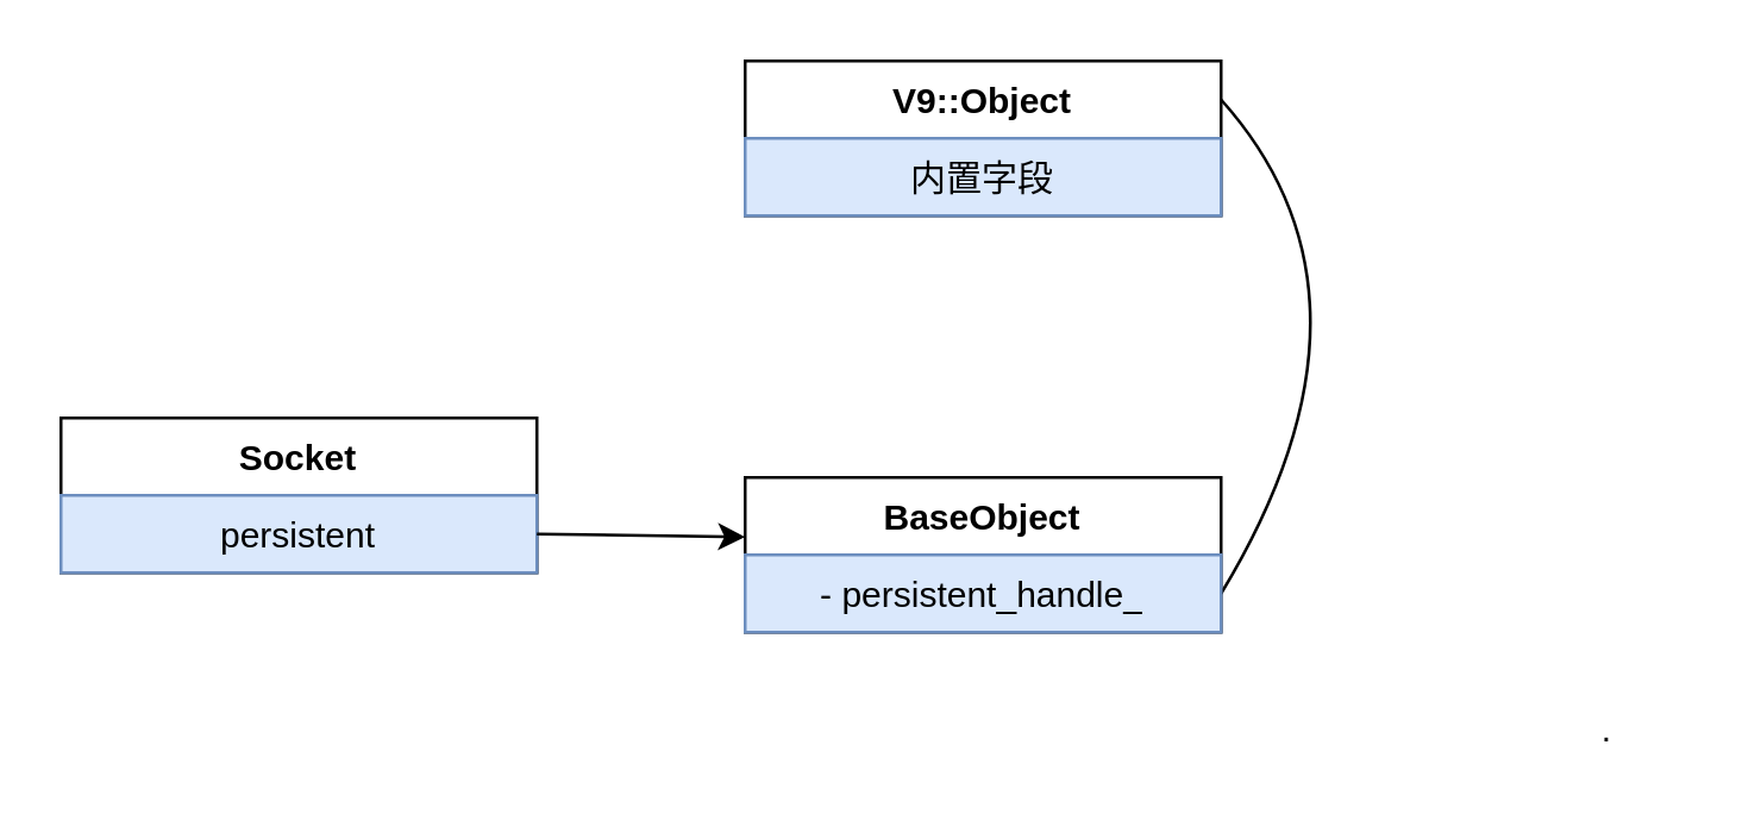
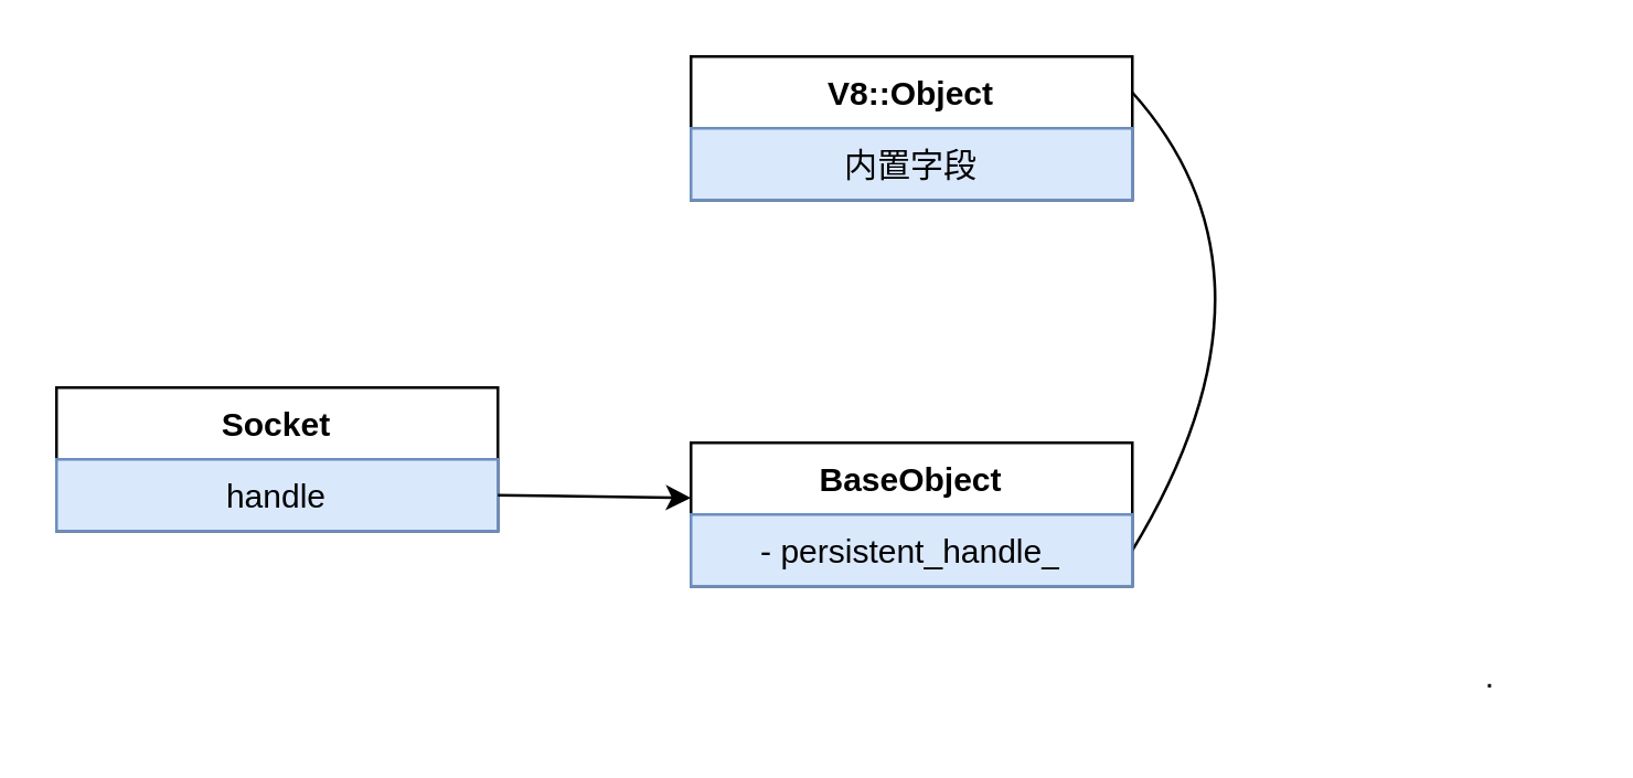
- <mxCell id="4" value="V9::Object" style="swimlane;fontStyle=1;align=center;verticalAlign=top;childLayout=stackLayout;horizontal=1;startSize=26;horizontalStack=0;resizeParent=1;resizeParentMax=0;resizeLast=0;collapsible=1;marginBottom=0;whiteSpace=wrap;html=1;" vertex="1" parent="1"><mxGeometry x="250" y="20" width="160" height="52" as="geometry" /></mxCell>
+ <mxCell id="4" value="V8::Object" style="swimlane;fontStyle=1;align=center;verticalAlign=top;childLayout=stackLayout;horizontal=1;startSize=26;horizontalStack=0;resizeParent=1;resizeParentMax=0;resizeLast=0;collapsible=1;marginBottom=0;whiteSpace=wrap;html=1;" vertex="1" parent="1"><mxGeometry x="250" y="20" width="160" height="52" as="geometry" /></mxCell>
- <mxCell id="3" value="persistent" style="text;strokeColor=#6c8ebf;fillColor=#dae8fc;align=center;verticalAlign=top;spacingLeft=4;spacingRight=4;overflow=hidden;rotatable=0;points=[[0,0.5],[1,0.5]];portConstraint=eastwest;whiteSpace=wrap;html=1;" vertex="1" parent="2"><mxGeometry y="26" width="160" height="26" as="geometry" /></mxCell>
+ <mxCell id="3" value="handle" style="text;strokeColor=#6c8ebf;fillColor=#dae8fc;align=center;verticalAlign=top;spacingLeft=4;spacingRight=4;overflow=hidden;rotatable=0;points=[[0,0.5],[1,0.5]];portConstraint=eastwest;whiteSpace=wrap;html=1;" vertex="1" parent="2"><mxGeometry y="26" width="160" height="26" as="geometry" /></mxCell>
